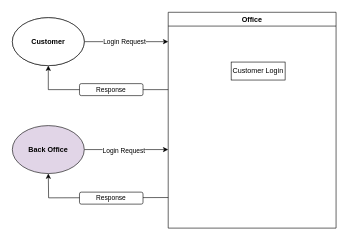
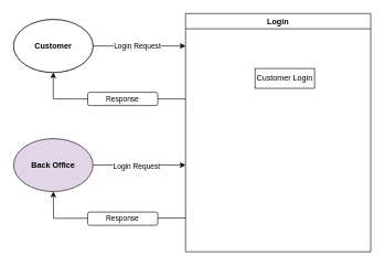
- <mxCell id="2" value="Office" style="swimlane;whiteSpace=wrap;html=1;" vertex="1" parent="1"><mxGeometry x="280" y="20" width="280" height="360" as="geometry" /></mxCell>
+ <mxCell id="2" value="Login" style="swimlane;whiteSpace=wrap;html=1;" vertex="1" parent="1"><mxGeometry x="280" y="20" width="280" height="360" as="geometry" /></mxCell>
